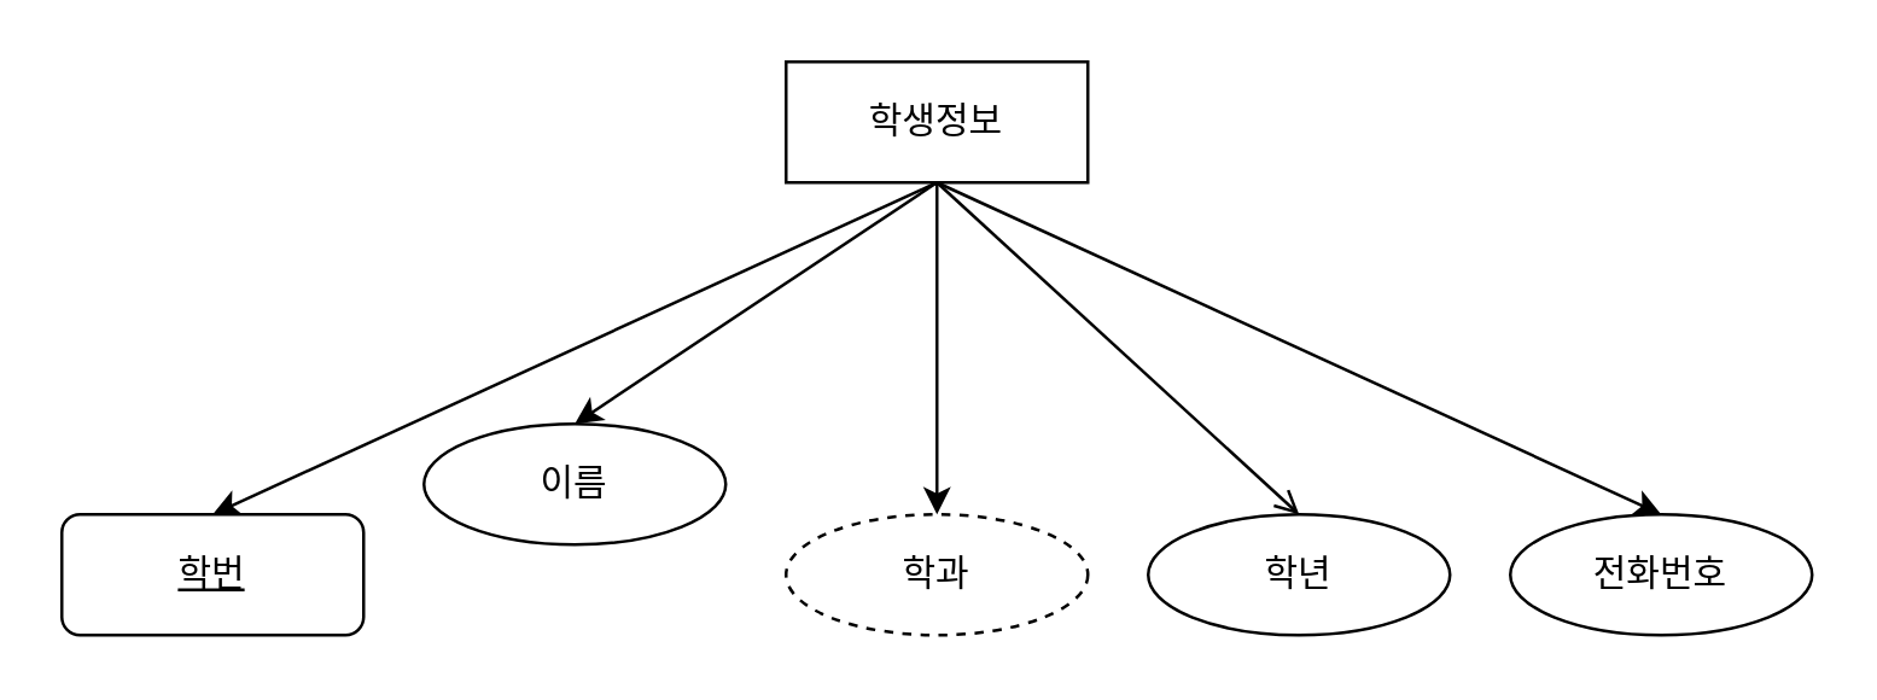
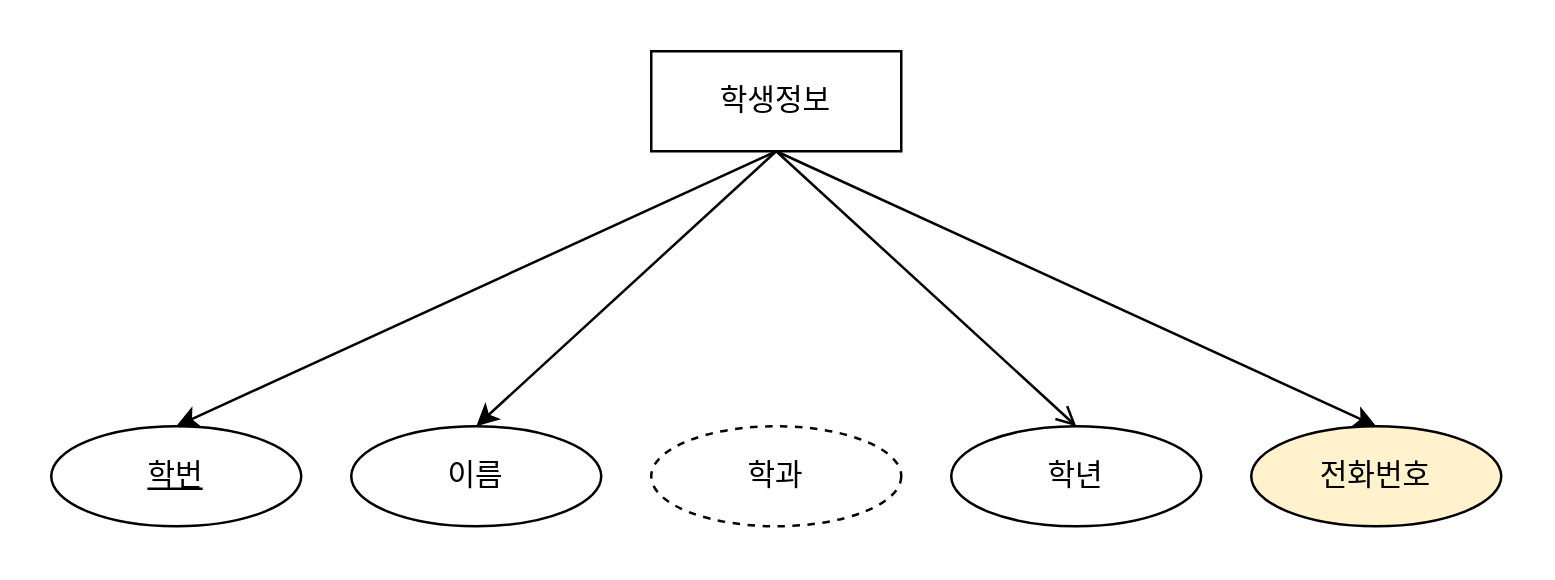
- <mxCell id="11" style="rounded=0;orthogonalLoop=1;jettySize=auto;html=1;entryX=0.5;entryY=0;entryDx=0;entryDy=0;exitX=0.5;exitY=1;exitDx=0;exitDy=0;" edge="1" parent="1" source="4" target="7"><mxGeometry relative="1" as="geometry"><mxPoint x="290" y="90" as="sourcePoint" /><mxPoint x="90" y="190" as="targetPoint" /></mxGeometry></mxCell>
- <mxCell id="6" value="이름" style="ellipse;whiteSpace=wrap;html=1;align=center;" vertex="1" parent="1"><mxGeometry x="140" y="140" width="100" height="40" as="geometry" /></mxCell>
+ <mxCell id="6" value="이름" style="ellipse;whiteSpace=wrap;html=1;align=center;" vertex="1" parent="1"><mxGeometry x="140" y="170" width="100" height="40" as="geometry" /></mxCell>
- <mxCell id="5" value="학번" style="whiteSpace=wrap;html=1;align=center;fontStyle=4;rounded=1;" vertex="1" parent="1"><mxGeometry x="20" y="170" width="100" height="40" as="geometry" /></mxCell>
+ <mxCell id="5" value="학번" style="ellipse;whiteSpace=wrap;html=1;align=center;fontStyle=4;" vertex="1" parent="1"><mxGeometry x="20" y="170" width="100" height="40" as="geometry" /></mxCell>
- <mxCell id="9" value="전화번호" style="ellipse;whiteSpace=wrap;html=1;align=center;" vertex="1" parent="1"><mxGeometry x="500" y="170" width="100" height="40" as="geometry" /></mxCell>
+ <mxCell id="9" value="전화번호" style="ellipse;whiteSpace=wrap;html=1;align=center;fillColor=#fff2cc;" vertex="1" parent="1"><mxGeometry x="500" y="170" width="100" height="40" as="geometry" /></mxCell>
